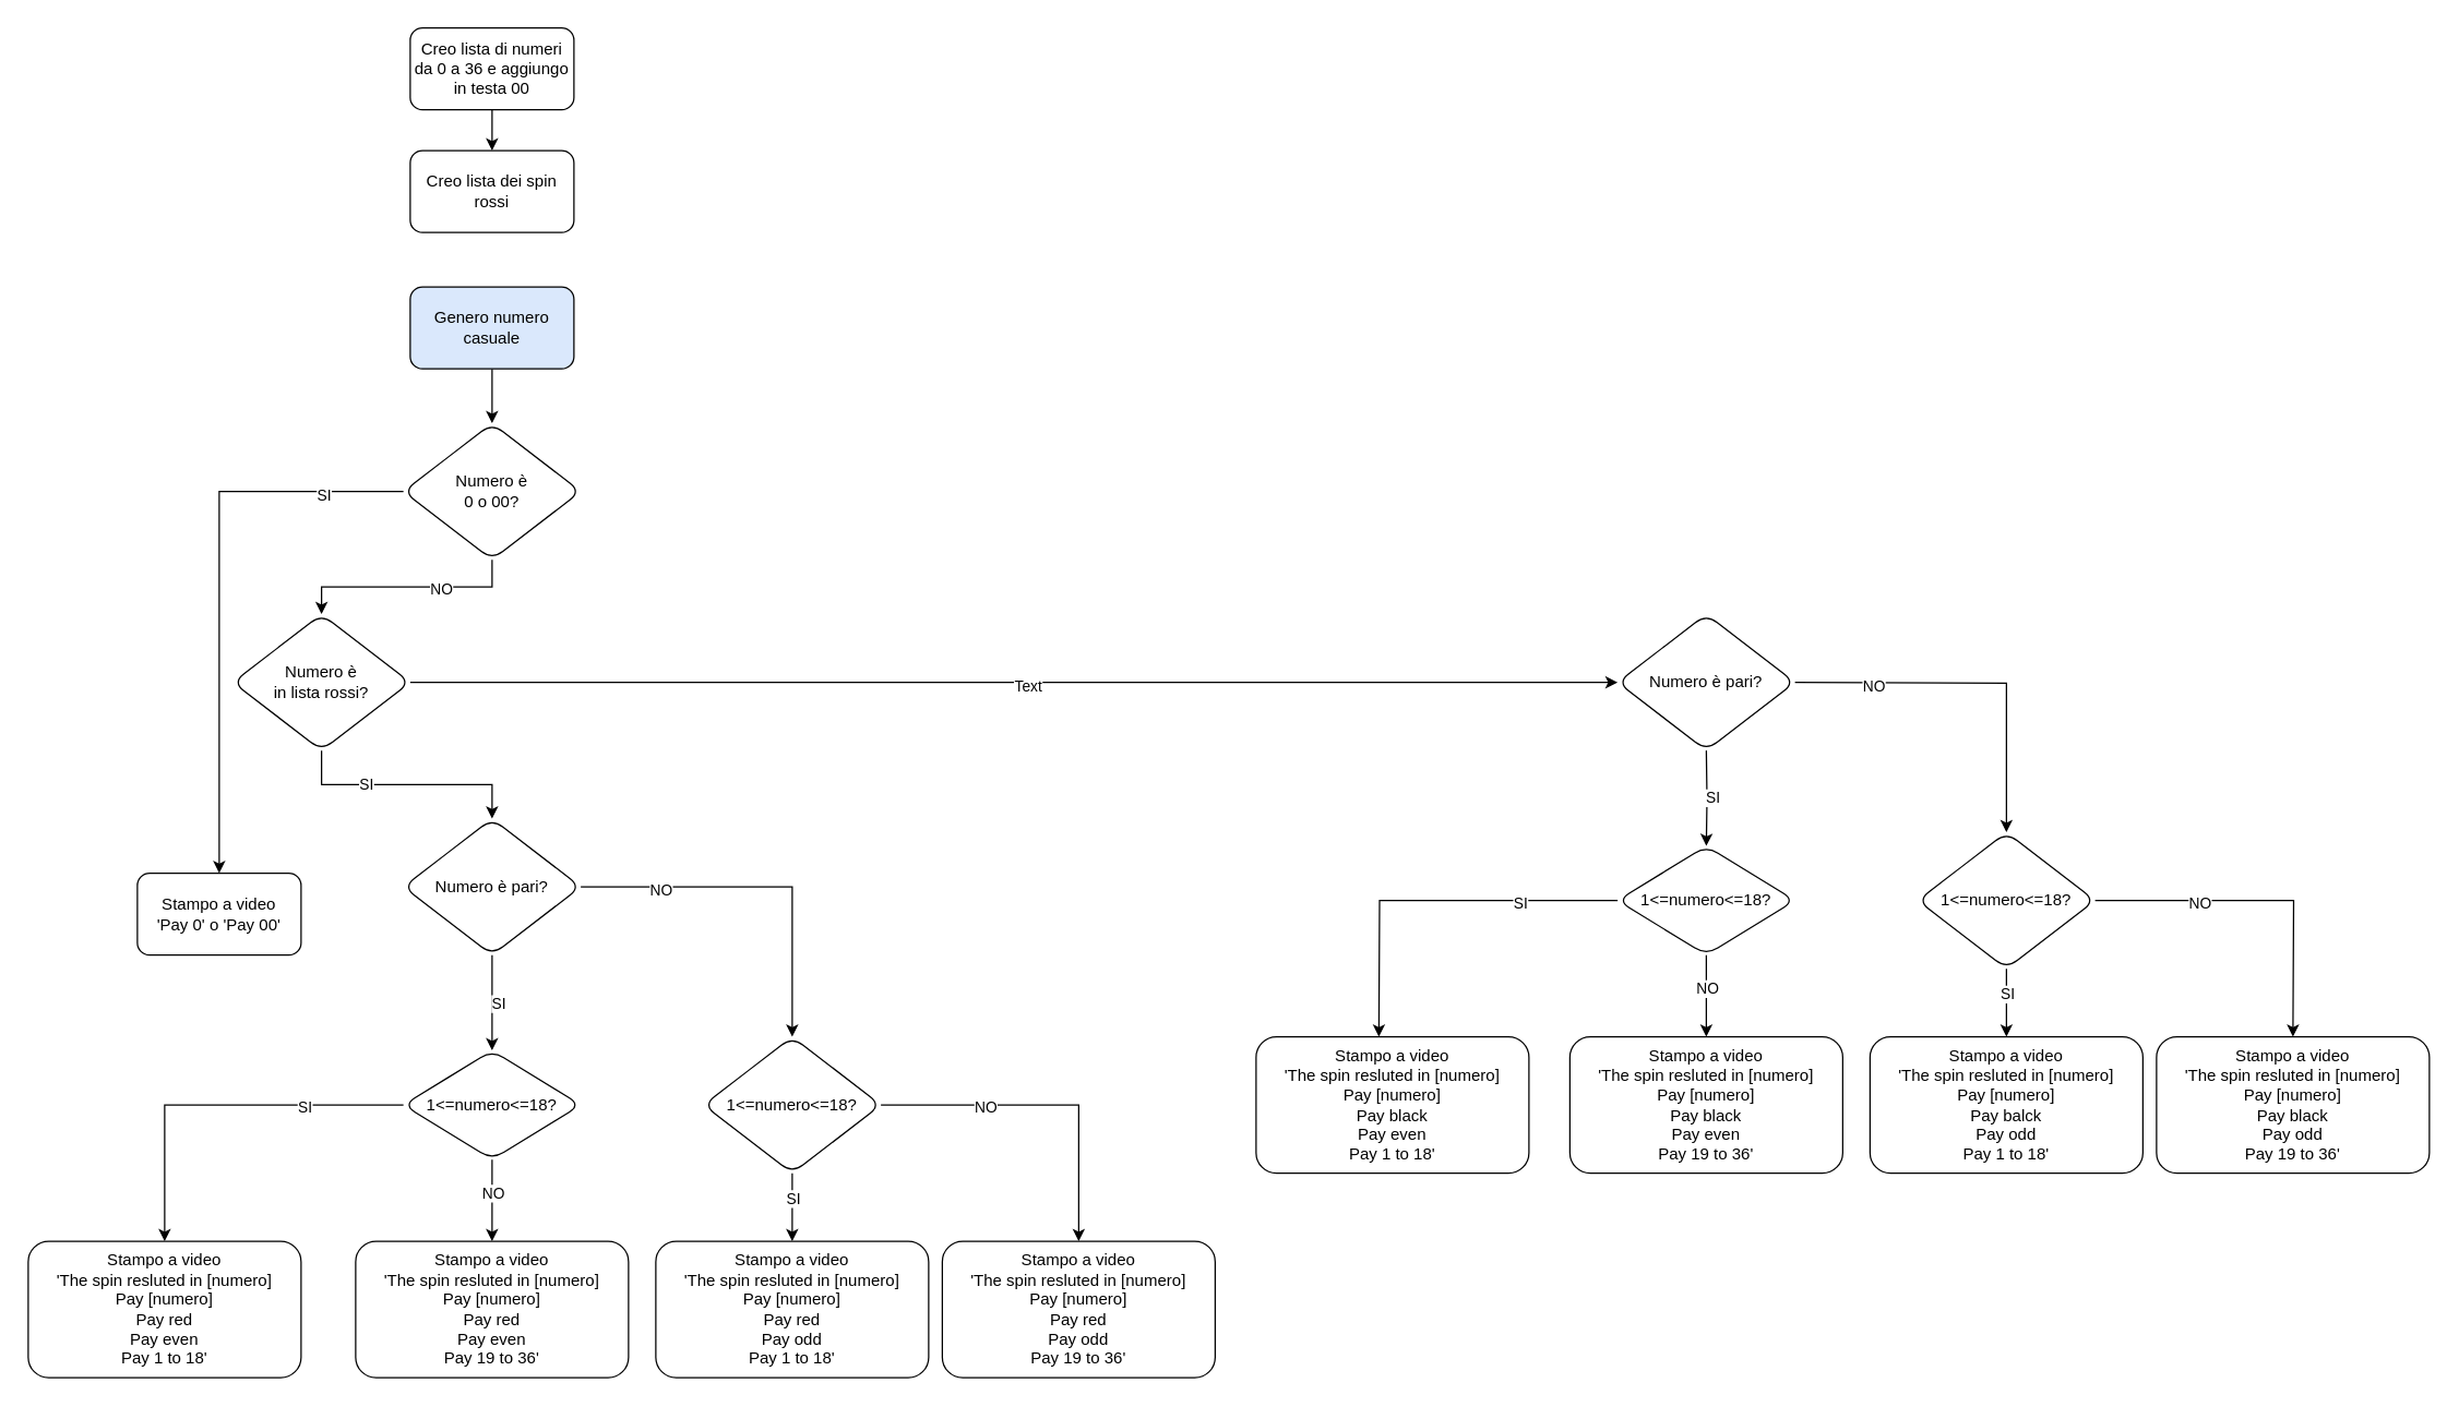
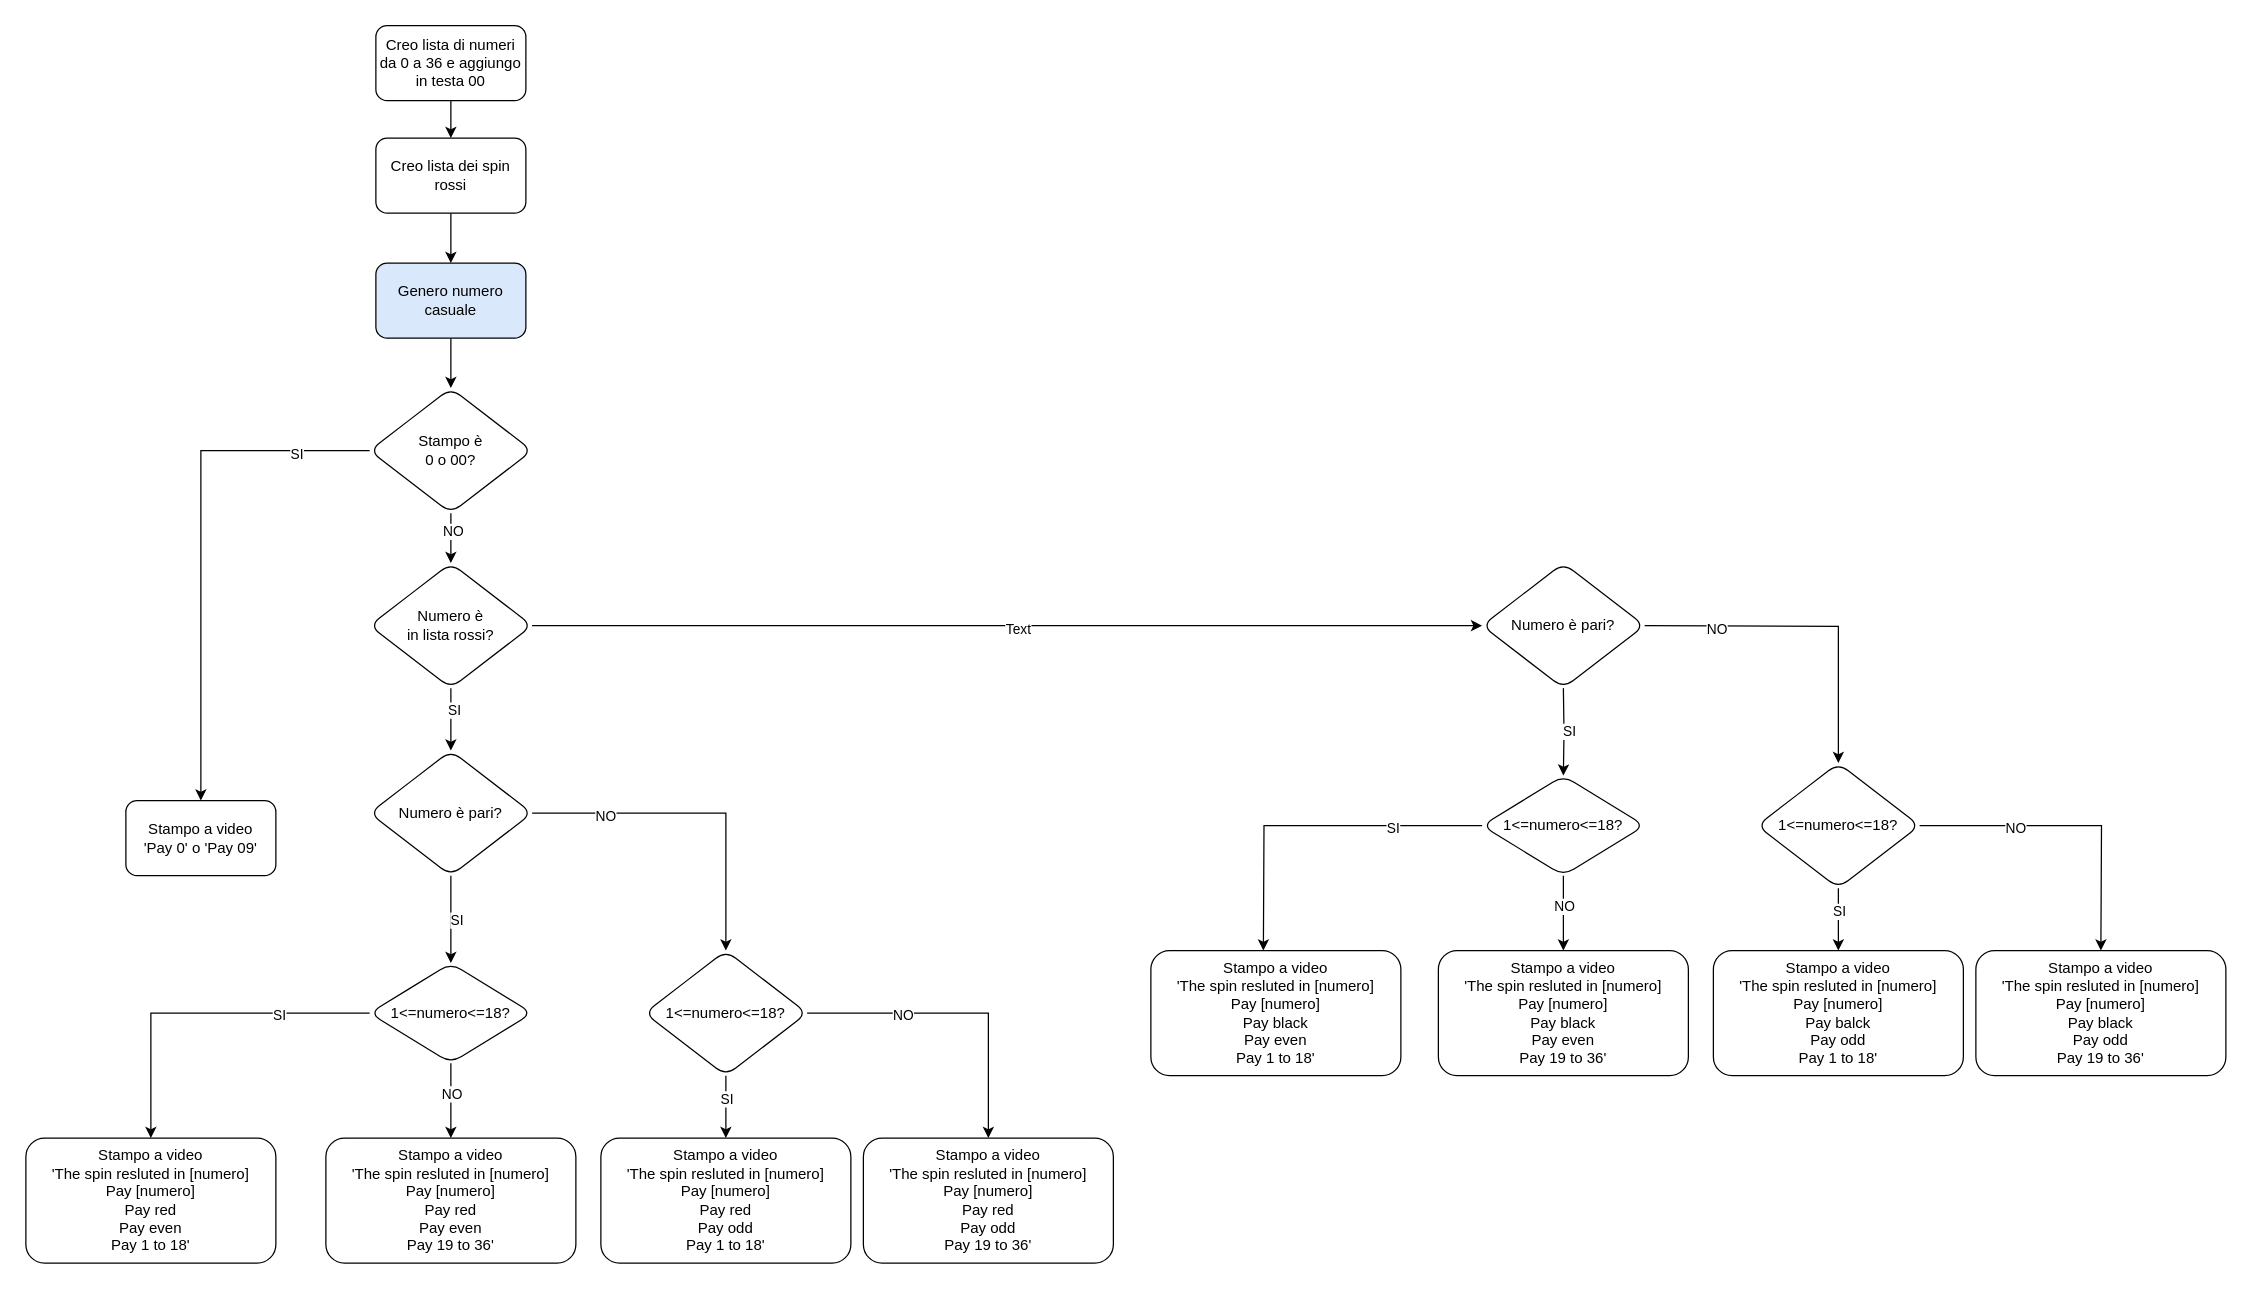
+ <mxCell id="4" value="" style="edgeStyle=orthogonalEdgeStyle;rounded=0;orthogonalLoop=1;jettySize=auto;html=1;" edge="1" parent="1" source="5" target="7"><mxGeometry relative="1" as="geometry" /></mxCell>
- <mxCell id="12" value="Numero è&lt;div&gt;0 o 00?&lt;/div&gt;" style="rhombus;whiteSpace=wrap;html=1;rounded=1;" vertex="1" parent="1"><mxGeometry x="295" y="310" width="130" height="100" as="geometry" /></mxCell>
+ <mxCell id="12" value="Stampo è&lt;div&gt;0 o 00?&lt;/div&gt;" style="rhombus;whiteSpace=wrap;html=1;rounded=1;" vertex="1" parent="1"><mxGeometry x="295" y="310" width="130" height="100" as="geometry" /></mxCell>
- <mxCell id="17" value="Numero è&lt;div&gt;in lista rossi?&lt;/div&gt;" style="rhombus;whiteSpace=wrap;html=1;rounded=1;" vertex="1" parent="1"><mxGeometry x="170" y="450" width="130" height="100" as="geometry" /></mxCell>
+ <mxCell id="17" value="Numero è&lt;div&gt;in lista rossi?&lt;/div&gt;" style="rhombus;whiteSpace=wrap;html=1;rounded=1;" vertex="1" parent="1"><mxGeometry x="295" y="450" width="130" height="100" as="geometry" /></mxCell>
- <mxCell id="18" value="Stampo a video&lt;div&gt;'Pay 0' o 'Pay 00'&lt;/div&gt;" style="whiteSpace=wrap;html=1;rounded=1;" vertex="1" parent="1"><mxGeometry x="100" y="640" width="120" height="60" as="geometry" /></mxCell>
+ <mxCell id="18" value="Stampo a video&lt;div&gt;'Pay 0' o 'Pay 09'&lt;/div&gt;" style="whiteSpace=wrap;html=1;rounded=1;" vertex="1" parent="1"><mxGeometry x="100" y="640" width="120" height="60" as="geometry" /></mxCell>
